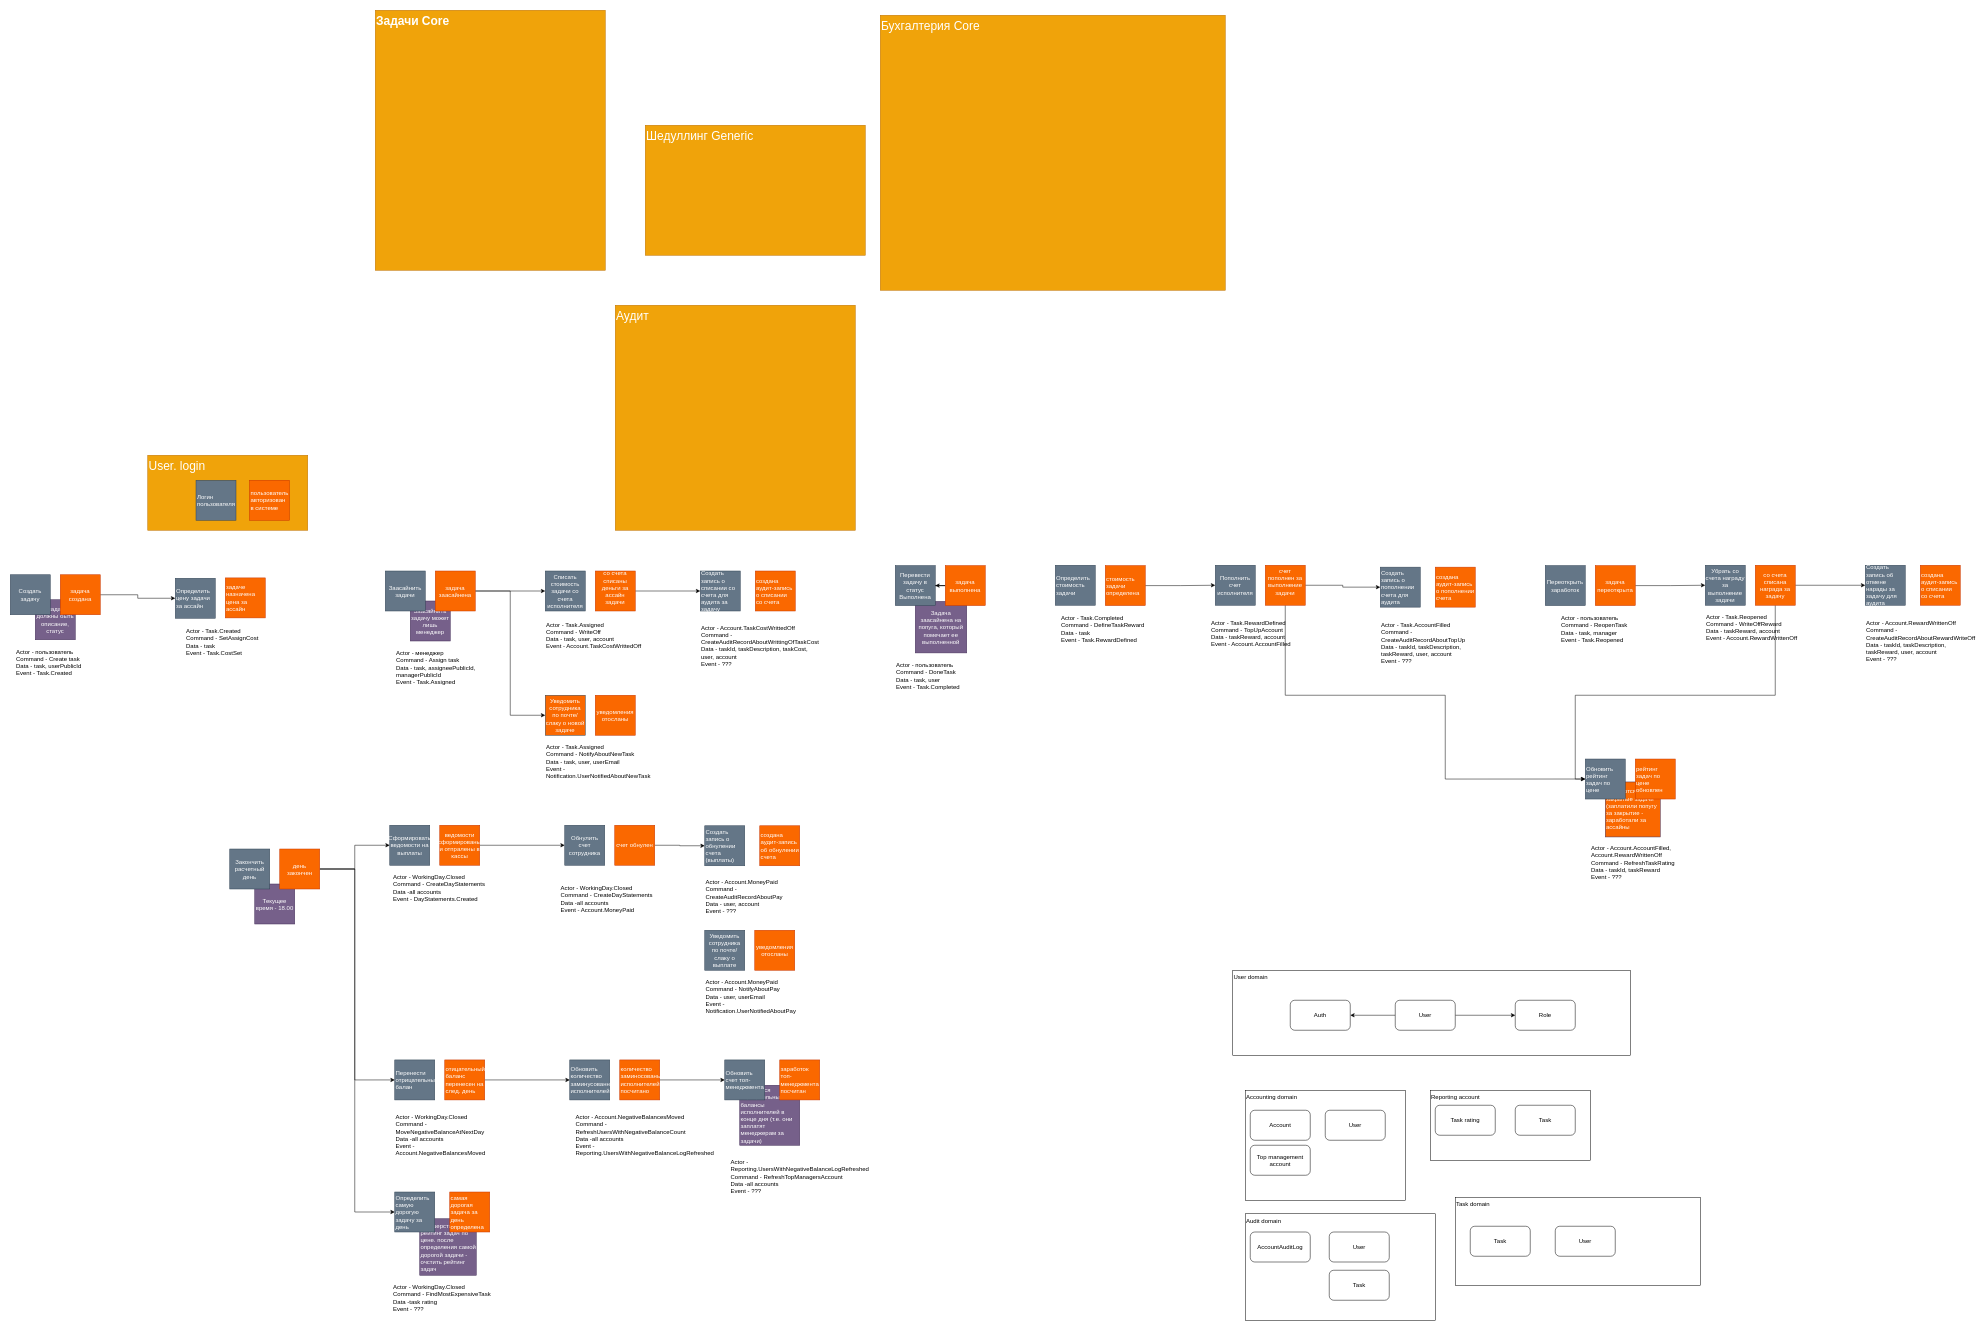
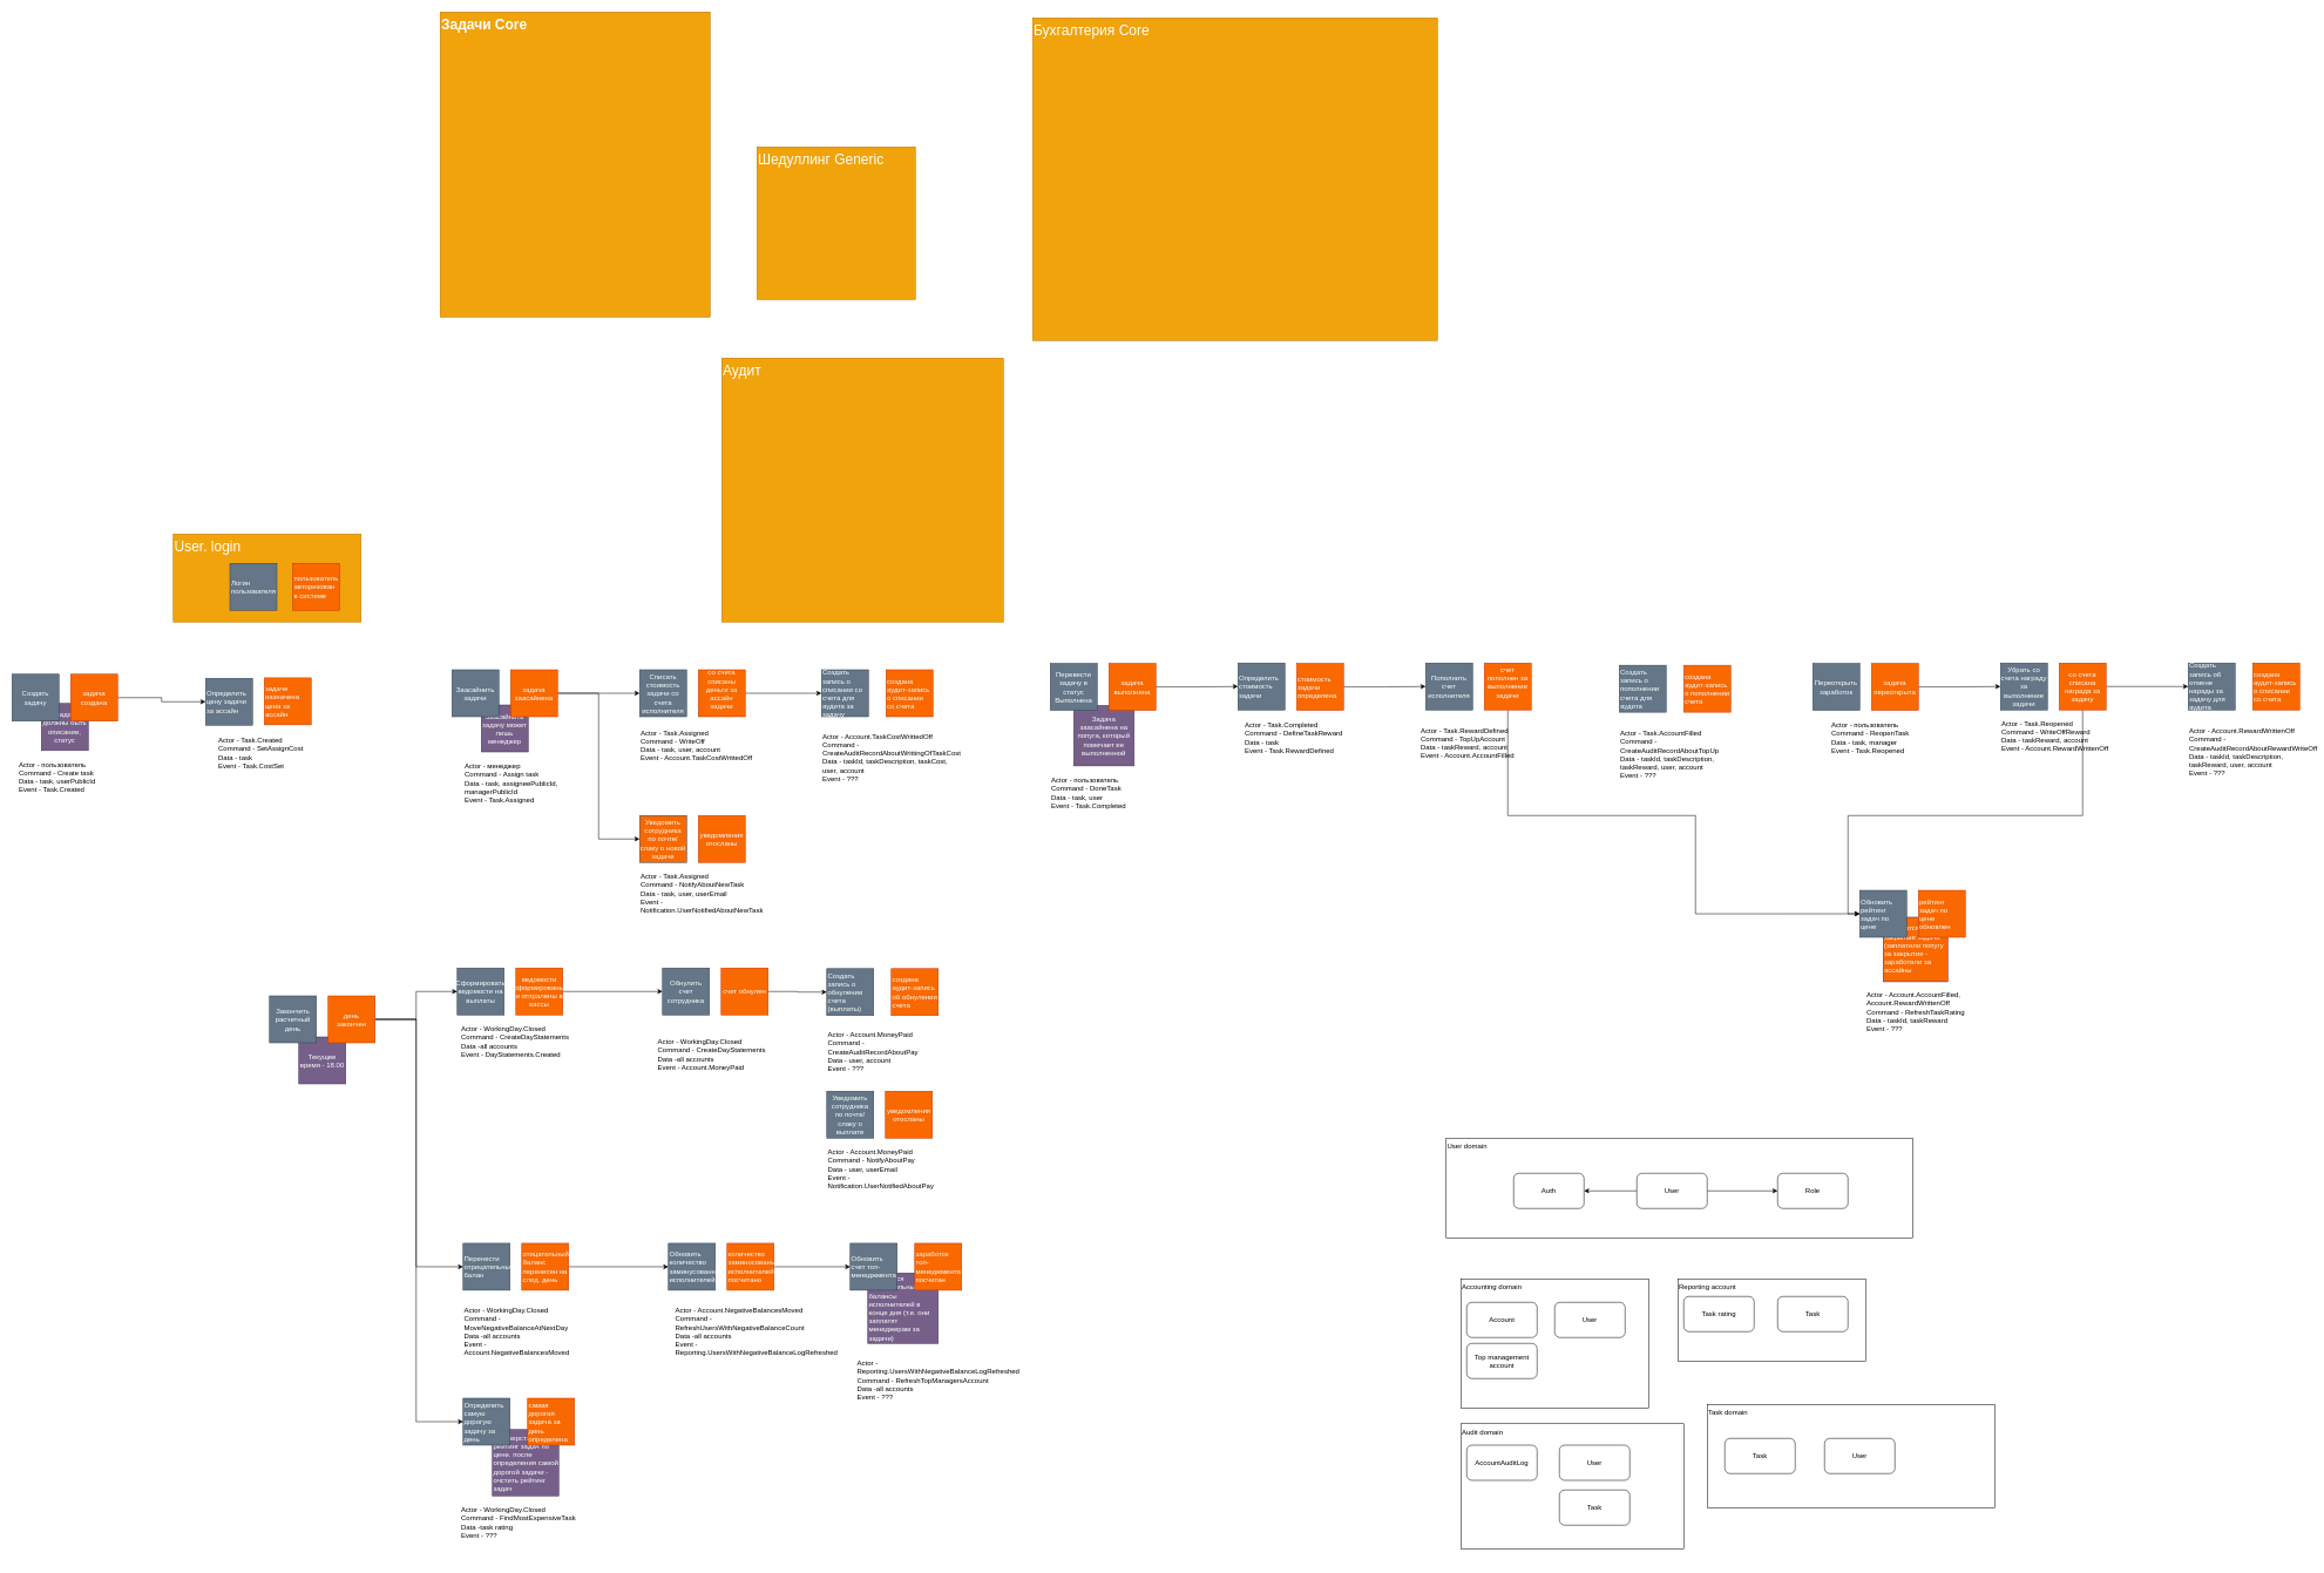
- <mxCell id="7" value="Шедуллинг Generic" style="rounded=0;whiteSpace=wrap;html=1;fontSize=24;fillColor=#f0a30a;strokeColor=#BD7000;fontColor=#ffffff;align=left;verticalAlign=top;" parent="1" vertex="1"><mxGeometry x="1290" y="250" width="440" height="260" as="geometry" /></mxCell>
+ <mxCell id="7" value="Шедуллинг Generic" style="rounded=0;whiteSpace=wrap;html=1;fontSize=24;fillColor=#f0a30a;strokeColor=#BD7000;fontColor=#ffffff;align=left;verticalAlign=top;" parent="1" vertex="1"><mxGeometry x="1290" y="250" width="270" height="260" as="geometry" /></mxCell>
- <mxCell id="15" style="edgeStyle=orthogonalEdgeStyle;rounded=0;orthogonalLoop=1;jettySize=auto;html=1;fontSize=12;" parent="1" source="16" target="14" edge="1"><mxGeometry relative="1" as="geometry" /></mxCell>
+ <mxCell id="15" style="edgeStyle=orthogonalEdgeStyle;rounded=0;orthogonalLoop=1;jettySize=auto;html=1;fontSize=12;" parent="1" source="16" target="66" edge="1"><mxGeometry relative="1" as="geometry" /></mxCell>
- <mxCell id="20" style="edgeStyle=orthogonalEdgeStyle;rounded=0;orthogonalLoop=1;jettySize=auto;html=1;fontSize=12;" parent="1" source="22" target="71" edge="1"><mxGeometry relative="1" as="geometry" /></mxCell>
